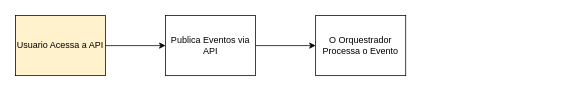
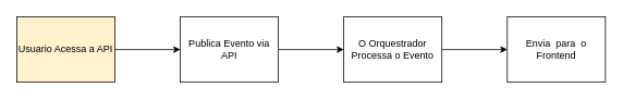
- <mxCell id="5" value="Publica Eventos via API" style="html=1;whiteSpace=wrap;" parent="1" vertex="1"><mxGeometry x="220" y="20" width="120" height="80" as="geometry" /></mxCell>
+ <mxCell id="5" value="Publica Evento via API" style="html=1;whiteSpace=wrap;" parent="1" vertex="1"><mxGeometry x="220" y="20" width="120" height="80" as="geometry" /></mxCell>
+ <mxCell id="6" style="edgeStyle=none;html=1;entryX=0;entryY=0.5;entryDx=0;entryDy=0;" parent="1" source="7" target="8" edge="1"><mxGeometry relative="1" as="geometry" /></mxCell>
+ <mxCell id="8" value="Envia&amp;nbsp; para&amp;nbsp; o Frontend" style="html=1;whiteSpace=wrap;" parent="1" vertex="1"><mxGeometry x="620" y="20" width="120" height="80" as="geometry" /></mxCell>
